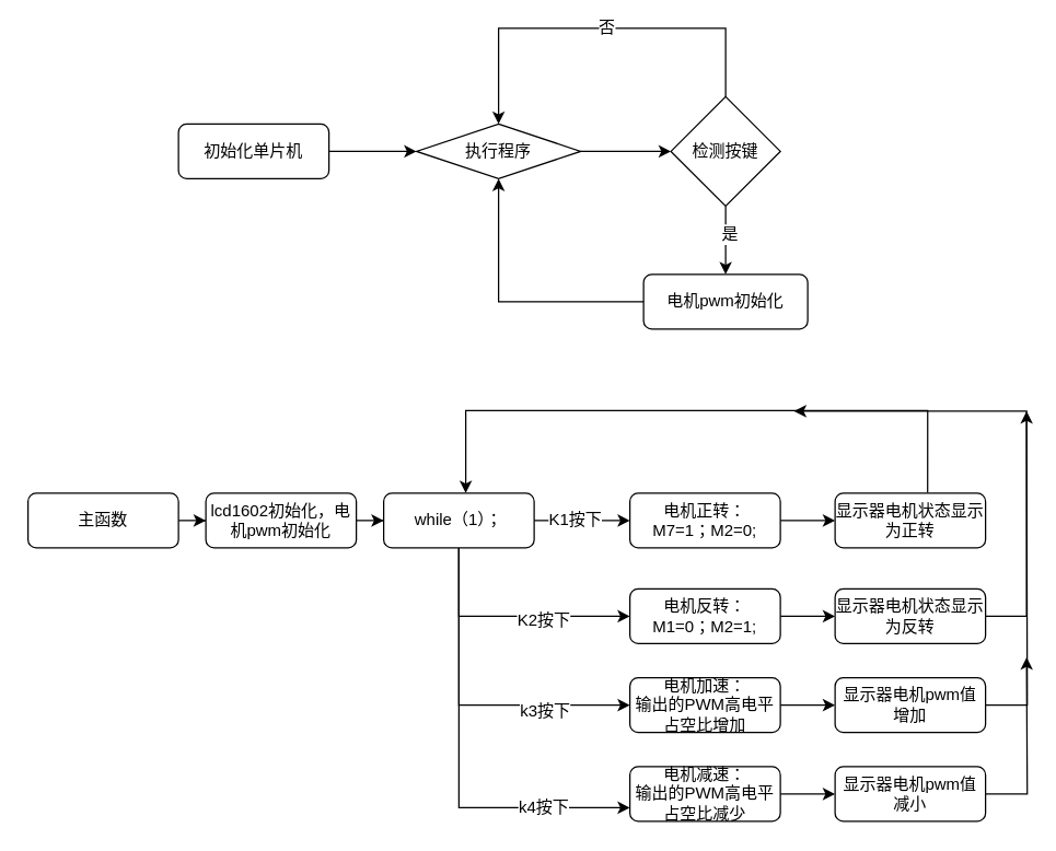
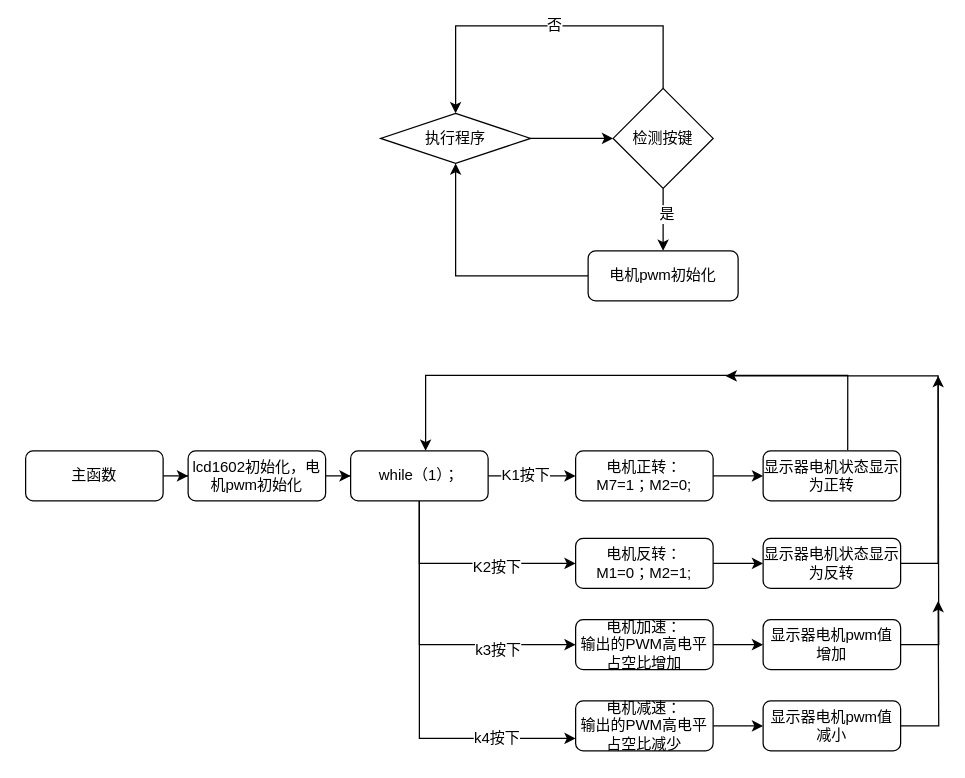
- <mxCell id="3" value="初始化单片机" style="rounded=1;whiteSpace=wrap;html=1;fontSize=12;glass=0;strokeWidth=1;shadow=0;" parent="1" vertex="1"><mxGeometry x="130" y="90" width="110" height="40" as="geometry" /></mxCell>
- <mxCell id="2" value="" style="edgeStyle=orthogonalEdgeStyle;rounded=0;orthogonalLoop=1;jettySize=auto;html=1;" edge="1" parent="1" source="3" target="10"><mxGeometry relative="1" as="geometry" /></mxCell>
